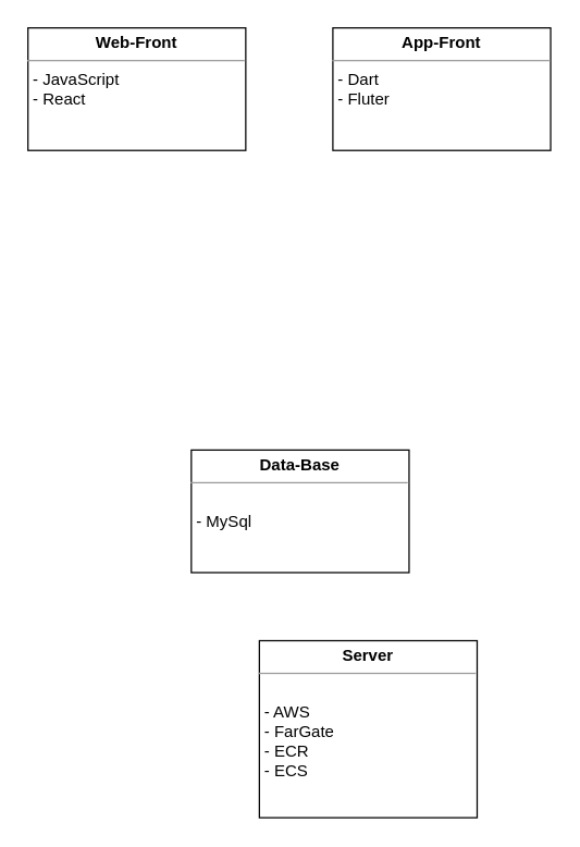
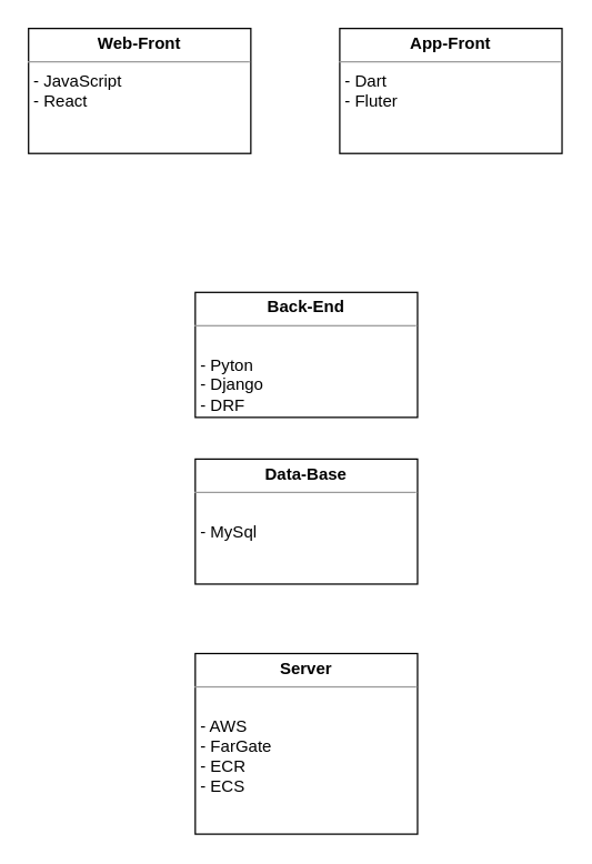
+ <mxCell id="4" value="&lt;p style=&quot;margin:0px;margin-top:4px;text-align:center;&quot;&gt;&lt;b&gt;Back-End&lt;/b&gt;&lt;/p&gt;&lt;hr size=&quot;1&quot;&gt;&lt;p style=&quot;margin:0px;margin-left:4px;&quot;&gt;&lt;br&gt;&lt;/p&gt;&lt;p style=&quot;margin:0px;margin-left:4px;&quot;&gt;- Pyton&lt;/p&gt;&lt;p style=&quot;margin:0px;margin-left:4px;&quot;&gt;- Django&lt;/p&gt;&lt;p style=&quot;margin:0px;margin-left:4px;&quot;&gt;- DRF&lt;/p&gt;&lt;p style=&quot;margin:0px;margin-left:4px;&quot;&gt;&lt;br&gt;&lt;/p&gt;" style="verticalAlign=top;align=left;overflow=fill;fontSize=12;fontFamily=Helvetica;html=1;" parent="1" vertex="1"><mxGeometry x="140" y="210" width="160" height="90" as="geometry" /></mxCell>
- <mxCell id="6" value="&lt;p style=&quot;margin:0px;margin-top:4px;text-align:center;&quot;&gt;&lt;b&gt;Server&lt;/b&gt;&lt;/p&gt;&lt;hr size=&quot;1&quot;&gt;&lt;p style=&quot;margin:0px;margin-left:4px;&quot;&gt;&lt;br&gt;&lt;/p&gt;&lt;p style=&quot;margin:0px;margin-left:4px;&quot;&gt;- AWS&lt;/p&gt;&lt;p style=&quot;margin:0px;margin-left:4px;&quot;&gt;- FarGate&lt;/p&gt;&lt;p style=&quot;margin:0px;margin-left:4px;&quot;&gt;- ECR&lt;/p&gt;&lt;p style=&quot;margin:0px;margin-left:4px;&quot;&gt;- ECS&lt;/p&gt;&lt;p style=&quot;margin:0px;margin-left:4px;&quot;&gt;&lt;br&gt;&lt;/p&gt;" style="verticalAlign=top;align=left;overflow=fill;fontSize=12;fontFamily=Helvetica;html=1;" parent="1" vertex="1"><mxGeometry x="190" y="470" width="160" height="130" as="geometry" /></mxCell>
+ <mxCell id="6" value="&lt;p style=&quot;margin:0px;margin-top:4px;text-align:center;&quot;&gt;&lt;b&gt;Server&lt;/b&gt;&lt;/p&gt;&lt;hr size=&quot;1&quot;&gt;&lt;p style=&quot;margin:0px;margin-left:4px;&quot;&gt;&lt;br&gt;&lt;/p&gt;&lt;p style=&quot;margin:0px;margin-left:4px;&quot;&gt;- AWS&lt;/p&gt;&lt;p style=&quot;margin:0px;margin-left:4px;&quot;&gt;- FarGate&lt;/p&gt;&lt;p style=&quot;margin:0px;margin-left:4px;&quot;&gt;- ECR&lt;/p&gt;&lt;p style=&quot;margin:0px;margin-left:4px;&quot;&gt;- ECS&lt;/p&gt;&lt;p style=&quot;margin:0px;margin-left:4px;&quot;&gt;&lt;br&gt;&lt;/p&gt;" style="verticalAlign=top;align=left;overflow=fill;fontSize=12;fontFamily=Helvetica;html=1;" parent="1" vertex="1"><mxGeometry x="140" y="470" width="160" height="130" as="geometry" /></mxCell>
